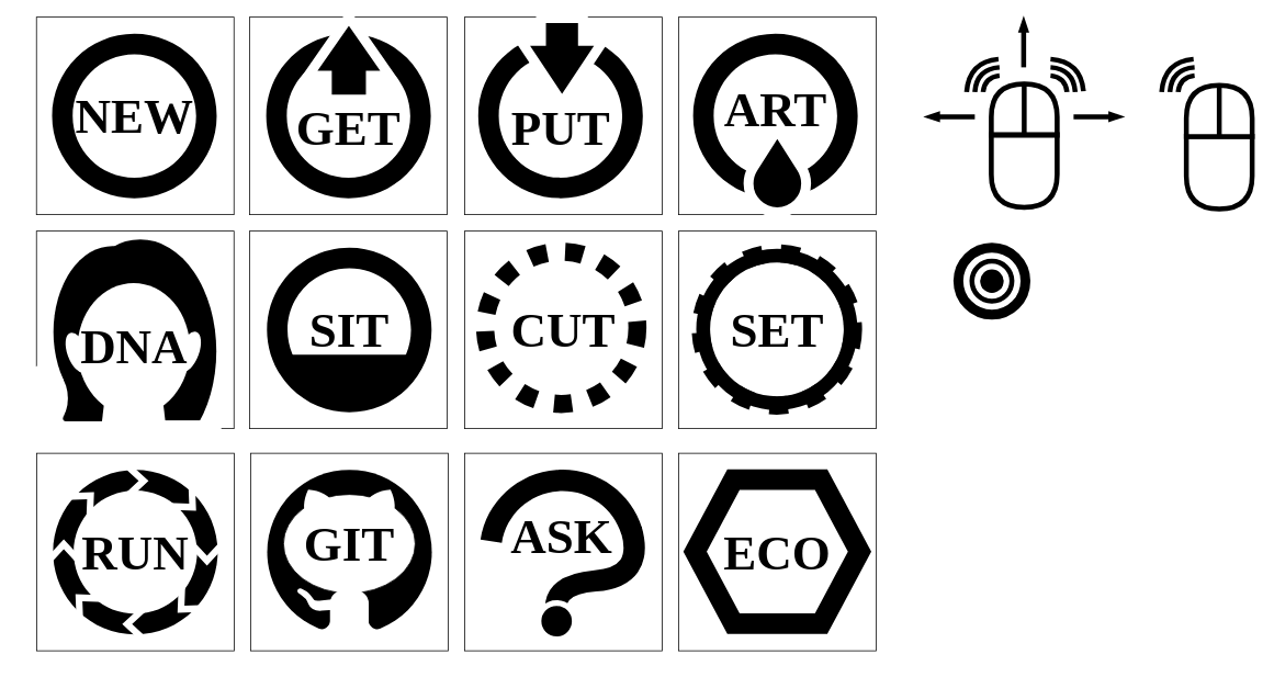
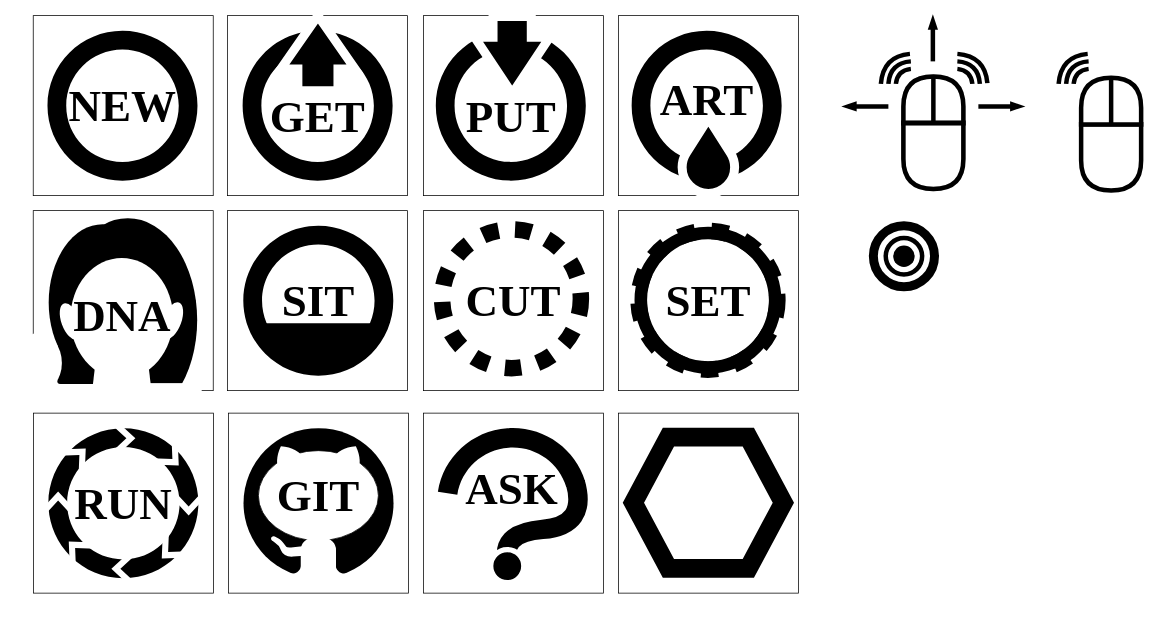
- <mxCell id="22" value="&lt;font style=&quot;font-size: 60px;&quot; face=&quot;Candara&quot;&gt;ECO&lt;/font&gt;" style="text;html=1;align=center;verticalAlign=middle;whiteSpace=wrap;rounded=0;fontStyle=1;fontSize=60;connectable=0;allowArrows=0;labelBackgroundColor=none;fillColor=none;labelBorderColor=none;" parent="1" vertex="1"><mxGeometry x="844" y="609.5" width="200" height="120" as="geometry" /></mxCell>
